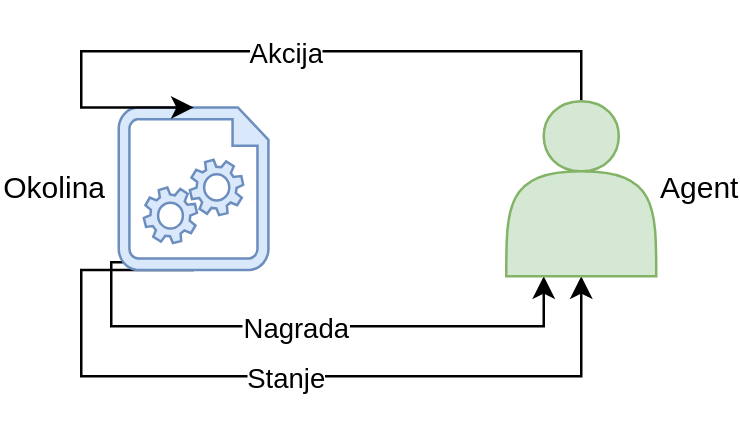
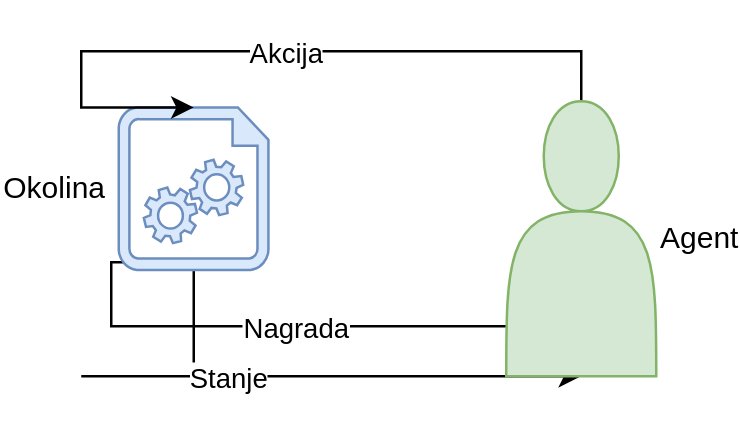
- <mxCell id="9" value="Agent" style="shape=actor;whiteSpace=wrap;html=1;labelBackgroundColor=none;labelPosition=right;verticalLabelPosition=middle;align=left;verticalAlign=middle;fillColor=#d5e8d4;strokeColor=#82b366;" vertex="1" parent="1"><mxGeometry x="190" y="40" width="60" height="70" as="geometry" /></mxCell>
+ <mxCell id="9" value="Agent" style="shape=actor;whiteSpace=wrap;html=1;labelBackgroundColor=none;labelPosition=right;verticalLabelPosition=middle;align=left;verticalAlign=middle;fillColor=#d5e8d4;strokeColor=#82b366;" vertex="1" parent="1"><mxGeometry x="190" y="40" width="60" height="110" as="geometry" /></mxCell>
